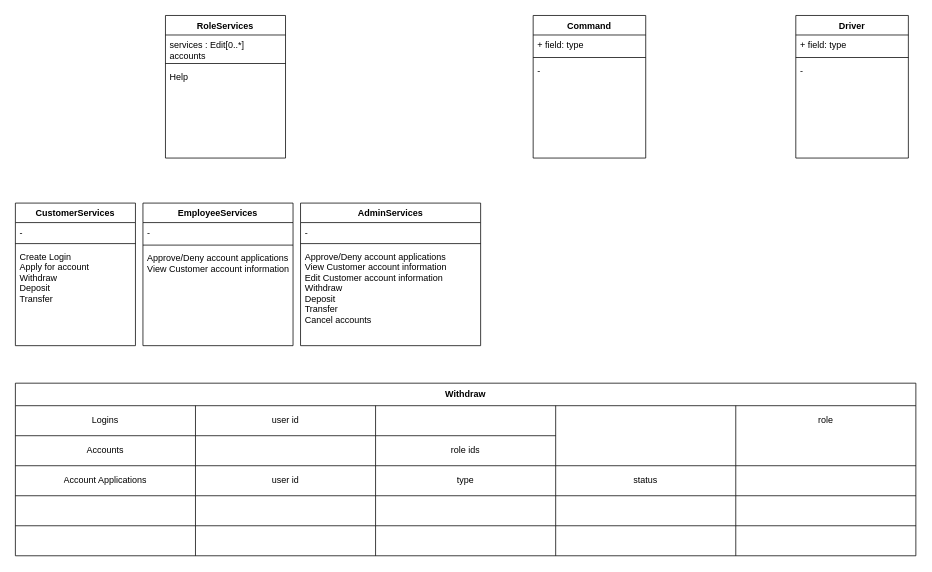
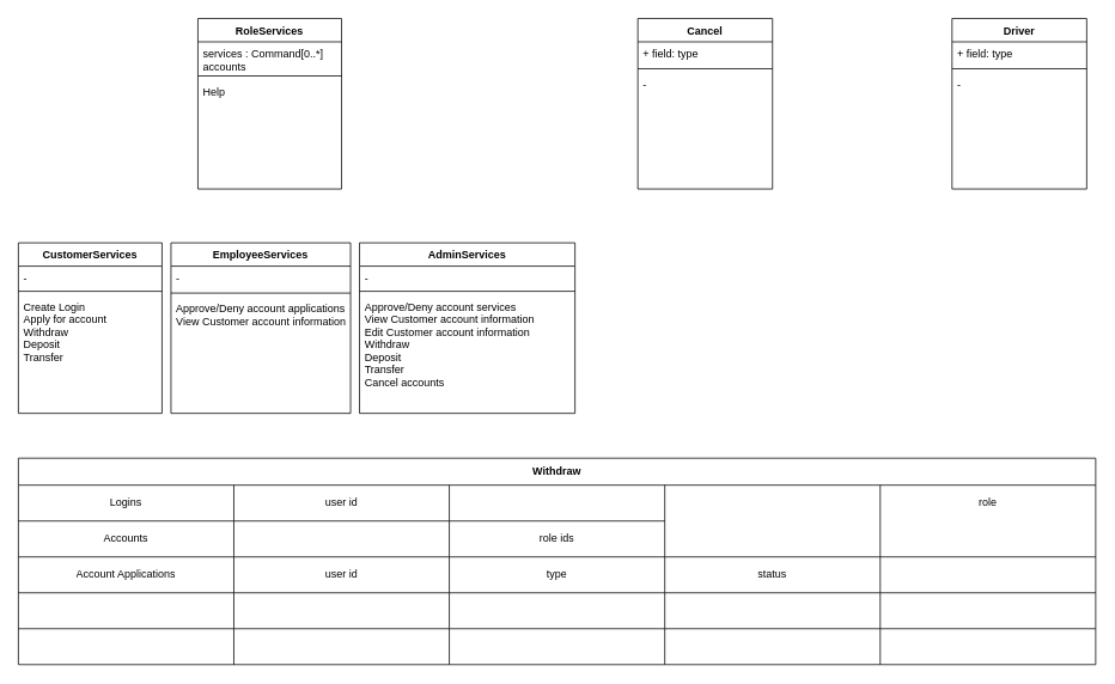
- <mxCell id="47" value="Command" style="swimlane;fontStyle=1;align=center;verticalAlign=top;childLayout=stackLayout;horizontal=1;startSize=26;horizontalStack=0;resizeParent=1;resizeParentMax=0;resizeLast=0;collapsible=1;marginBottom=0;" vertex="1" parent="1"><mxGeometry x="710" y="20" width="150" height="190" as="geometry" /></mxCell>
+ <mxCell id="47" value="Cancel" style="swimlane;fontStyle=1;align=center;verticalAlign=top;childLayout=stackLayout;horizontal=1;startSize=26;horizontalStack=0;resizeParent=1;resizeParentMax=0;resizeLast=0;collapsible=1;marginBottom=0;" vertex="1" parent="1"><mxGeometry x="710" y="20" width="150" height="190" as="geometry" /></mxCell>
- <mxCell id="44" value="services : Edit[0..*]&#10;accounts" style="text;strokeColor=none;fillColor=none;align=left;verticalAlign=top;spacingLeft=4;spacingRight=4;overflow=hidden;rotatable=0;points=[[0,0.5],[1,0.5]];portConstraint=eastwest;" parent="43" vertex="1"><mxGeometry y="26" width="160" height="34" as="geometry" /></mxCell>
+ <mxCell id="44" value="services : Command[0..*]&#10;accounts" style="text;strokeColor=none;fillColor=none;align=left;verticalAlign=top;spacingLeft=4;spacingRight=4;overflow=hidden;rotatable=0;points=[[0,0.5],[1,0.5]];portConstraint=eastwest;" parent="43" vertex="1"><mxGeometry y="26" width="160" height="34" as="geometry" /></mxCell>
- <mxCell id="38" value="Approve/Deny account applications&#10;View Customer account information&#10;Edit Customer account information&#10;Withdraw&#10;Deposit&#10;Transfer&#10;Cancel accounts" style="text;strokeColor=none;fillColor=none;align=left;verticalAlign=top;spacingLeft=4;spacingRight=4;overflow=hidden;rotatable=0;points=[[0,0.5],[1,0.5]];portConstraint=eastwest;" parent="35" vertex="1"><mxGeometry y="58" width="240" height="132" as="geometry" /></mxCell>
+ <mxCell id="38" value="Approve/Deny account services&#10;View Customer account information&#10;Edit Customer account information&#10;Withdraw&#10;Deposit&#10;Transfer&#10;Cancel accounts" style="text;strokeColor=none;fillColor=none;align=left;verticalAlign=top;spacingLeft=4;spacingRight=4;overflow=hidden;rotatable=0;points=[[0,0.5],[1,0.5]];portConstraint=eastwest;" parent="35" vertex="1"><mxGeometry y="58" width="240" height="132" as="geometry" /></mxCell>
